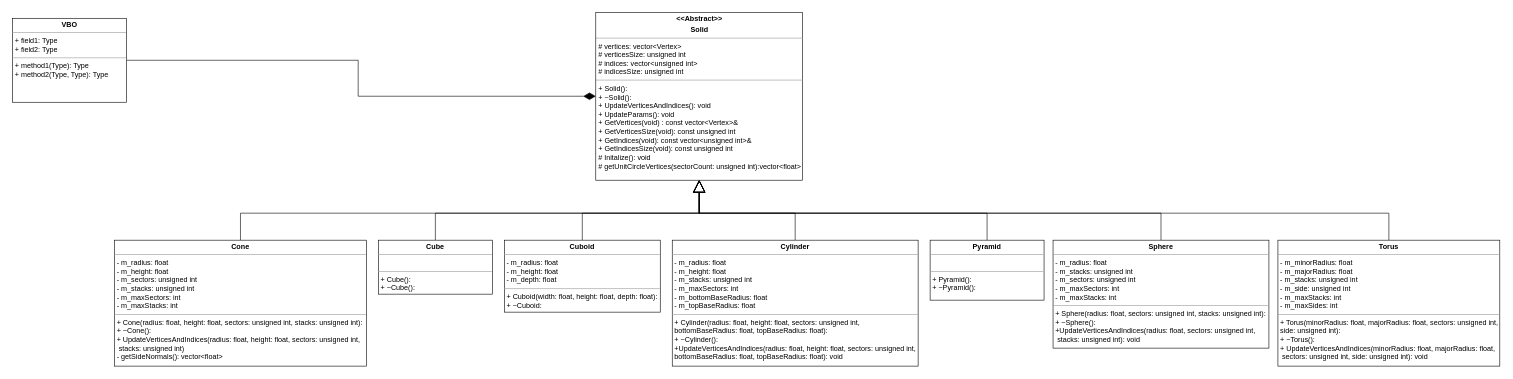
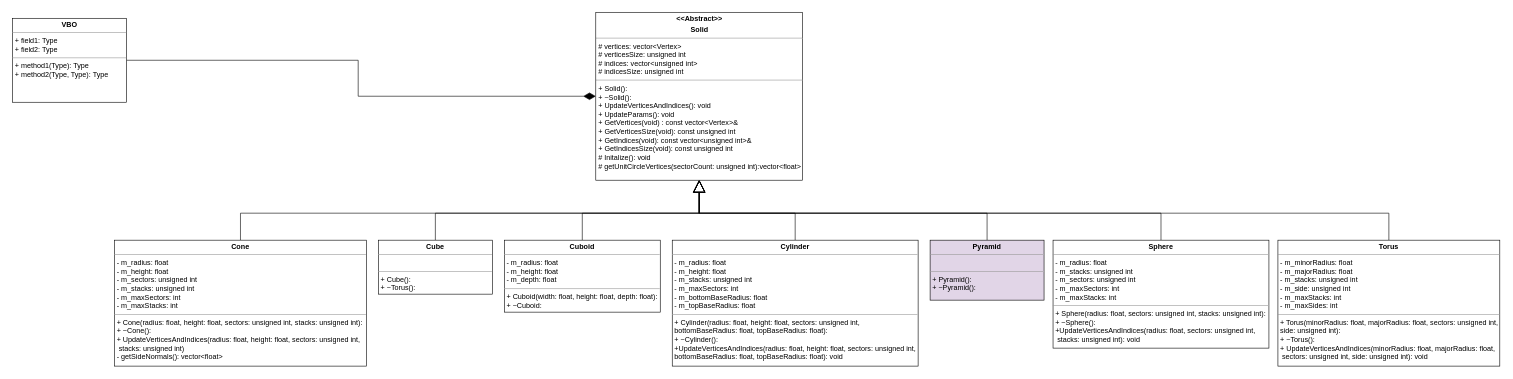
- <mxCell id="6" value="&lt;p style=&quot;margin:0px;margin-top:4px;text-align:center;&quot;&gt;&lt;b&gt;Cube&lt;/b&gt;&lt;/p&gt;&lt;hr size=&quot;1&quot;&gt;&lt;p style=&quot;margin:0px;margin-left:4px;&quot;&gt;&lt;br&gt;&lt;/p&gt;&lt;hr size=&quot;1&quot;&gt;&lt;p style=&quot;margin:0px;margin-left:4px;&quot;&gt;+ Cube():&amp;nbsp;&lt;br&gt;+ ~Cube():&amp;nbsp;&lt;/p&gt;" style="verticalAlign=top;align=left;overflow=fill;fontSize=12;fontFamily=Helvetica;html=1;rounded=0;shadow=0;comic=0;labelBackgroundColor=none;strokeWidth=1" vertex="1" parent="1"><mxGeometry x="630" y="400" width="190" height="90" as="geometry" /></mxCell>
+ <mxCell id="6" value="&lt;p style=&quot;margin:0px;margin-top:4px;text-align:center;&quot;&gt;&lt;b&gt;Cube&lt;/b&gt;&lt;/p&gt;&lt;hr size=&quot;1&quot;&gt;&lt;p style=&quot;margin:0px;margin-left:4px;&quot;&gt;&lt;br&gt;&lt;/p&gt;&lt;hr size=&quot;1&quot;&gt;&lt;p style=&quot;margin:0px;margin-left:4px;&quot;&gt;+ Cube():&amp;nbsp;&lt;br&gt;+ ~Torus():&amp;nbsp;&lt;/p&gt;" style="verticalAlign=top;align=left;overflow=fill;fontSize=12;fontFamily=Helvetica;html=1;rounded=0;shadow=0;comic=0;labelBackgroundColor=none;strokeWidth=1" vertex="1" parent="1"><mxGeometry x="630" y="400" width="190" height="90" as="geometry" /></mxCell>
- <mxCell id="12" value="&lt;p style=&quot;margin:0px;margin-top:4px;text-align:center;&quot;&gt;&lt;b&gt;Pyramid&lt;/b&gt;&lt;/p&gt;&lt;hr size=&quot;1&quot;&gt;&lt;p style=&quot;margin:0px;margin-left:4px;&quot;&gt;&lt;br&gt;&lt;/p&gt;&lt;hr size=&quot;1&quot;&gt;&lt;p style=&quot;margin:0px;margin-left:4px;&quot;&gt;+ Pyramid():&amp;nbsp;&lt;br&gt;+ ~Pyramid():&lt;/p&gt;" style="verticalAlign=top;align=left;overflow=fill;fontSize=12;fontFamily=Helvetica;html=1;rounded=0;shadow=0;comic=0;labelBackgroundColor=none;strokeWidth=1" vertex="1" parent="1"><mxGeometry x="1550" y="400" width="190" height="100" as="geometry" /></mxCell>
+ <mxCell id="12" value="&lt;p style=&quot;margin:0px;margin-top:4px;text-align:center;&quot;&gt;&lt;b&gt;Pyramid&lt;/b&gt;&lt;/p&gt;&lt;hr size=&quot;1&quot;&gt;&lt;p style=&quot;margin:0px;margin-left:4px;&quot;&gt;&lt;br&gt;&lt;/p&gt;&lt;hr size=&quot;1&quot;&gt;&lt;p style=&quot;margin:0px;margin-left:4px;&quot;&gt;+ Pyramid():&amp;nbsp;&lt;br&gt;+ ~Pyramid():&lt;/p&gt;" style="verticalAlign=top;align=left;overflow=fill;fontSize=12;fontFamily=Helvetica;html=1;rounded=0;shadow=0;comic=0;labelBackgroundColor=none;strokeWidth=1;fillColor=#e1d5e7;" vertex="1" parent="1"><mxGeometry x="1550" y="400" width="190" height="100" as="geometry" /></mxCell>
